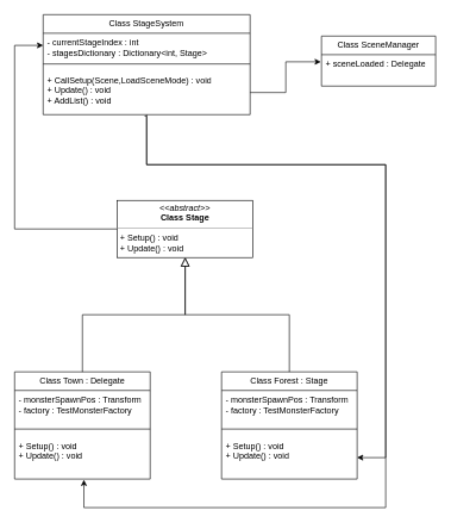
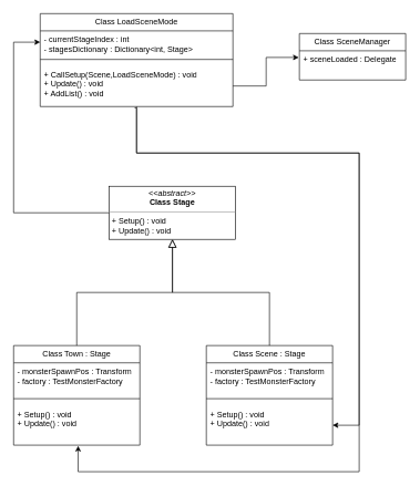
- <mxCell id="16" value="Class StageSystem" style="swimlane;fontStyle=0;childLayout=stackLayout;horizontal=1;startSize=26;fillColor=none;horizontalStack=0;resizeParent=1;resizeParentMax=0;resizeLast=0;collapsible=1;marginBottom=0;whiteSpace=wrap;html=1;" vertex="1" parent="1"><mxGeometry x="60" y="20" width="290" height="140" as="geometry" /></mxCell>
+ <mxCell id="16" value="Class LoadSceneMode" style="swimlane;fontStyle=0;childLayout=stackLayout;horizontal=1;startSize=26;fillColor=none;horizontalStack=0;resizeParent=1;resizeParentMax=0;resizeLast=0;collapsible=1;marginBottom=0;whiteSpace=wrap;html=1;" vertex="1" parent="1"><mxGeometry x="60" y="20" width="290" height="140" as="geometry" /></mxCell>
- <mxCell id="6" value="Class Town : Delegate" style="swimlane;fontStyle=0;childLayout=stackLayout;horizontal=1;startSize=26;fillColor=none;horizontalStack=0;resizeParent=1;resizeParentMax=0;resizeLast=0;collapsible=1;marginBottom=0;whiteSpace=wrap;html=1;" vertex="1" parent="1"><mxGeometry x="20" y="520" width="190" height="150" as="geometry" /></mxCell>
+ <mxCell id="6" value="Class Town : Stage" style="swimlane;fontStyle=0;childLayout=stackLayout;horizontal=1;startSize=26;fillColor=none;horizontalStack=0;resizeParent=1;resizeParentMax=0;resizeLast=0;collapsible=1;marginBottom=0;whiteSpace=wrap;html=1;" vertex="1" parent="1"><mxGeometry x="20" y="520" width="190" height="150" as="geometry" /></mxCell>
- <mxCell id="10" value="Class Forest : Stage" style="swimlane;fontStyle=0;childLayout=stackLayout;horizontal=1;startSize=26;fillColor=none;horizontalStack=0;resizeParent=1;resizeParentMax=0;resizeLast=0;collapsible=1;marginBottom=0;whiteSpace=wrap;html=1;" vertex="1" parent="1"><mxGeometry x="310" y="520" width="190" height="150" as="geometry" /></mxCell>
+ <mxCell id="10" value="Class Scene : Stage" style="swimlane;fontStyle=0;childLayout=stackLayout;horizontal=1;startSize=26;fillColor=none;horizontalStack=0;resizeParent=1;resizeParentMax=0;resizeLast=0;collapsible=1;marginBottom=0;whiteSpace=wrap;html=1;" vertex="1" parent="1"><mxGeometry x="310" y="520" width="190" height="150" as="geometry" /></mxCell>
